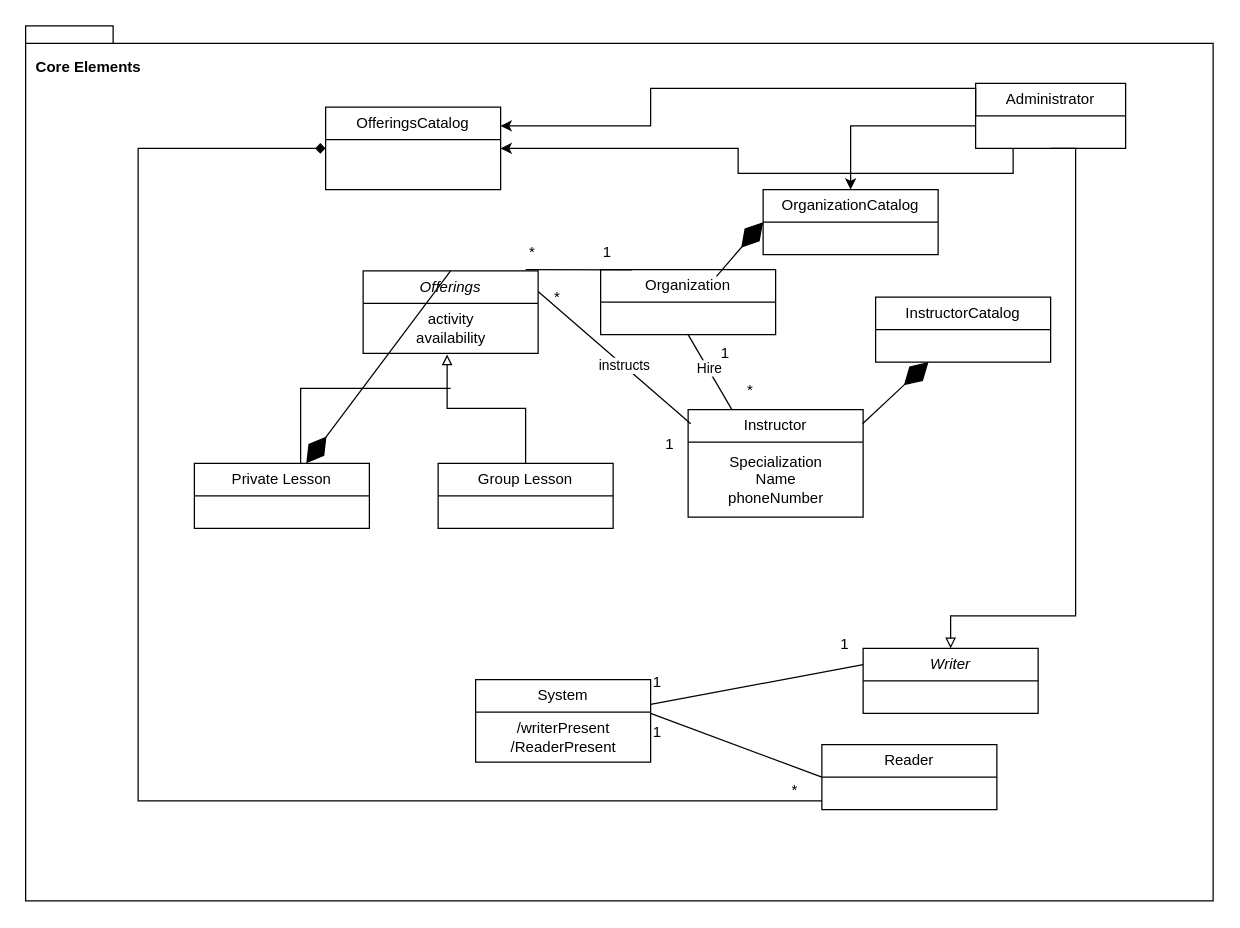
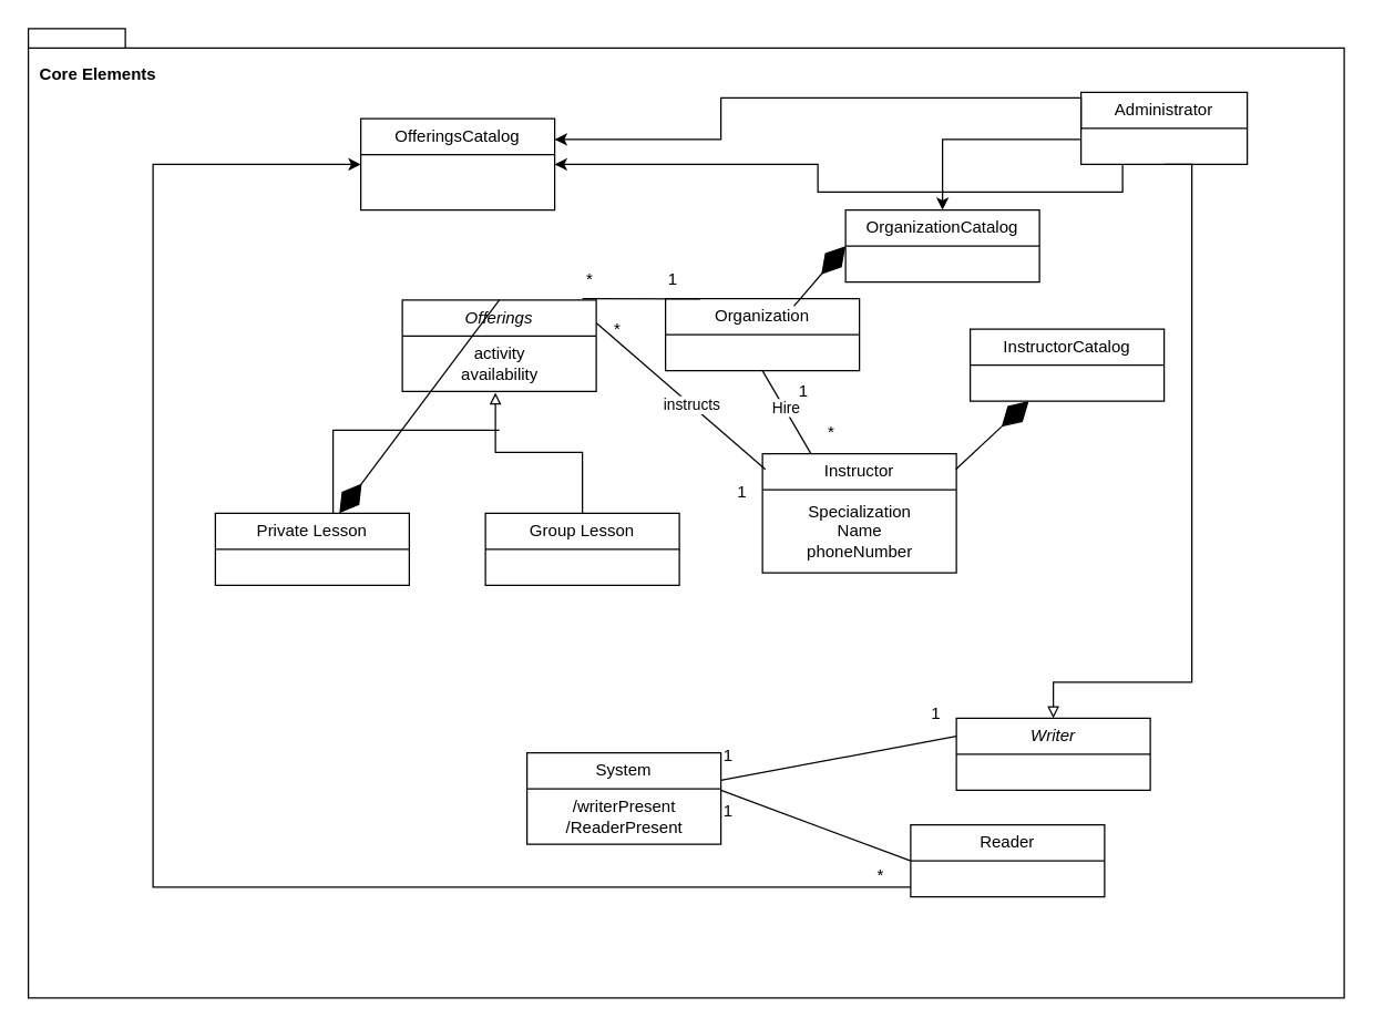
- <mxCell id="25" style="edgeStyle=orthogonalEdgeStyle;rounded=0;orthogonalLoop=1;jettySize=auto;html=1;entryX=0;entryY=0.5;entryDx=0;entryDy=0;endArrow=diamond;" parent="1" source="26" target="38" edge="1"><mxGeometry relative="1" as="geometry"><Array as="points"><mxPoint x="110" y="640" /><mxPoint x="110" y="118" /></Array></mxGeometry></mxCell>
+ <mxCell id="25" style="edgeStyle=orthogonalEdgeStyle;rounded=0;orthogonalLoop=1;jettySize=auto;html=1;entryX=0;entryY=0.5;entryDx=0;entryDy=0;" parent="1" source="26" target="38" edge="1"><mxGeometry relative="1" as="geometry"><Array as="points"><mxPoint x="110" y="640" /><mxPoint x="110" y="118" /></Array></mxGeometry></mxCell>
